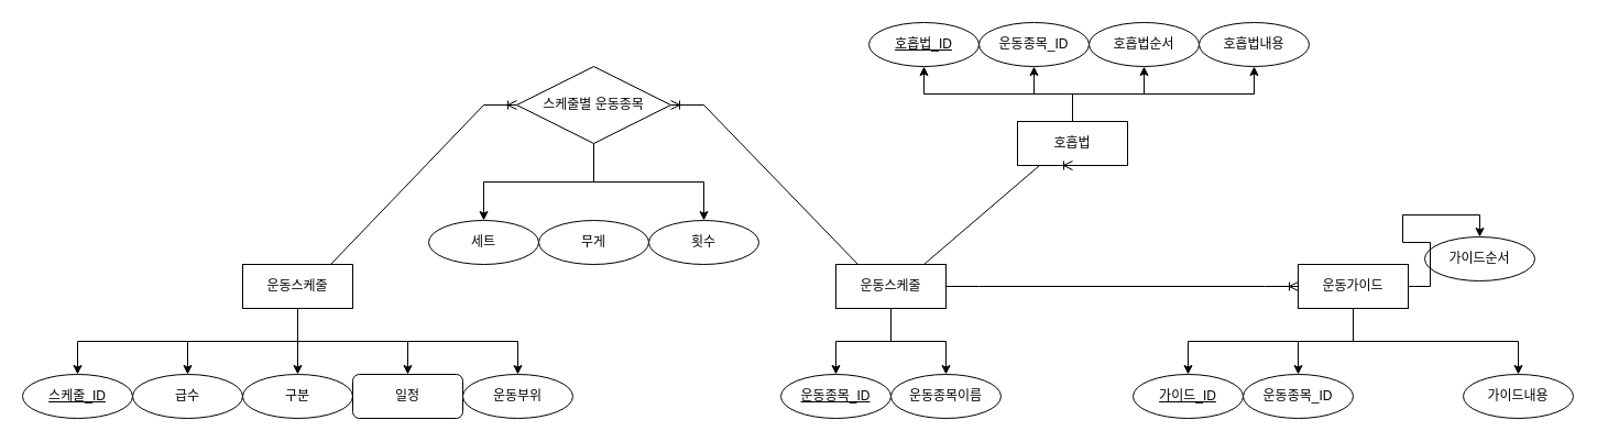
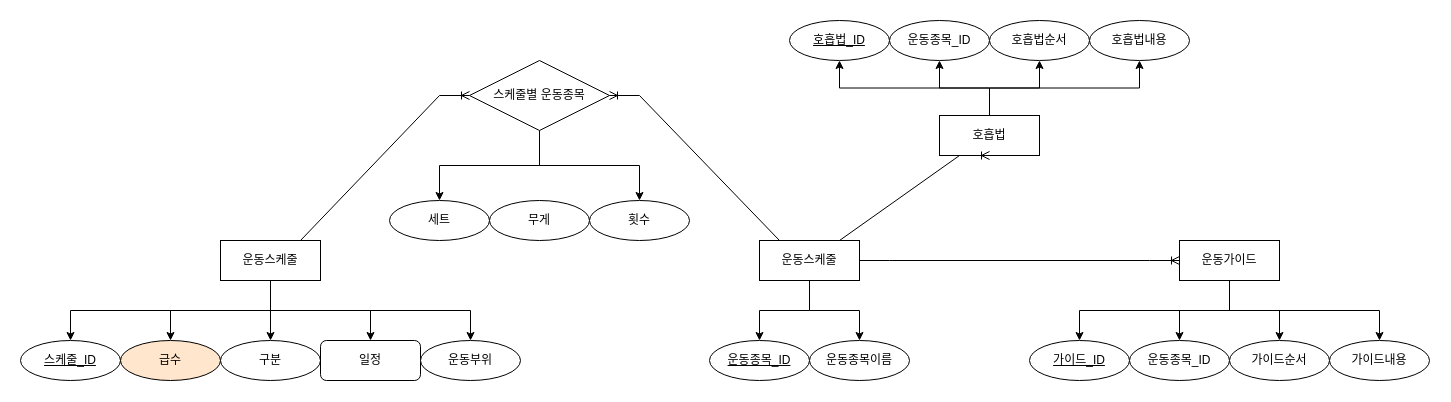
- <mxCell id="40" value="호흡법" style="whiteSpace=wrap;html=1;align=center;" vertex="1" parent="1"><mxGeometry x="924" y="110" width="100" height="40" as="geometry" /></mxCell>
+ <mxCell id="40" value="호흡법" style="whiteSpace=wrap;html=1;align=center;" vertex="1" parent="1"><mxGeometry x="939" y="115" width="100" height="40" as="geometry" /></mxCell>
- <mxCell id="33" value="가이드순서" style="ellipse;whiteSpace=wrap;html=1;align=center;" vertex="1" parent="1"><mxGeometry x="1294" y="215" width="100" height="40" as="geometry" /></mxCell>
+ <mxCell id="33" value="가이드순서" style="ellipse;whiteSpace=wrap;html=1;align=center;" vertex="1" parent="1"><mxGeometry x="1229" y="340" width="100" height="40" as="geometry" /></mxCell>
- <mxCell id="9" value="급수" style="ellipse;whiteSpace=wrap;html=1;align=center;" vertex="1" parent="1"><mxGeometry x="120" y="340" width="100" height="40" as="geometry" /></mxCell>
+ <mxCell id="9" value="급수" style="ellipse;whiteSpace=wrap;html=1;align=center;fillColor=#ffe6cc;" vertex="1" parent="1"><mxGeometry x="120" y="340" width="100" height="40" as="geometry" /></mxCell>
